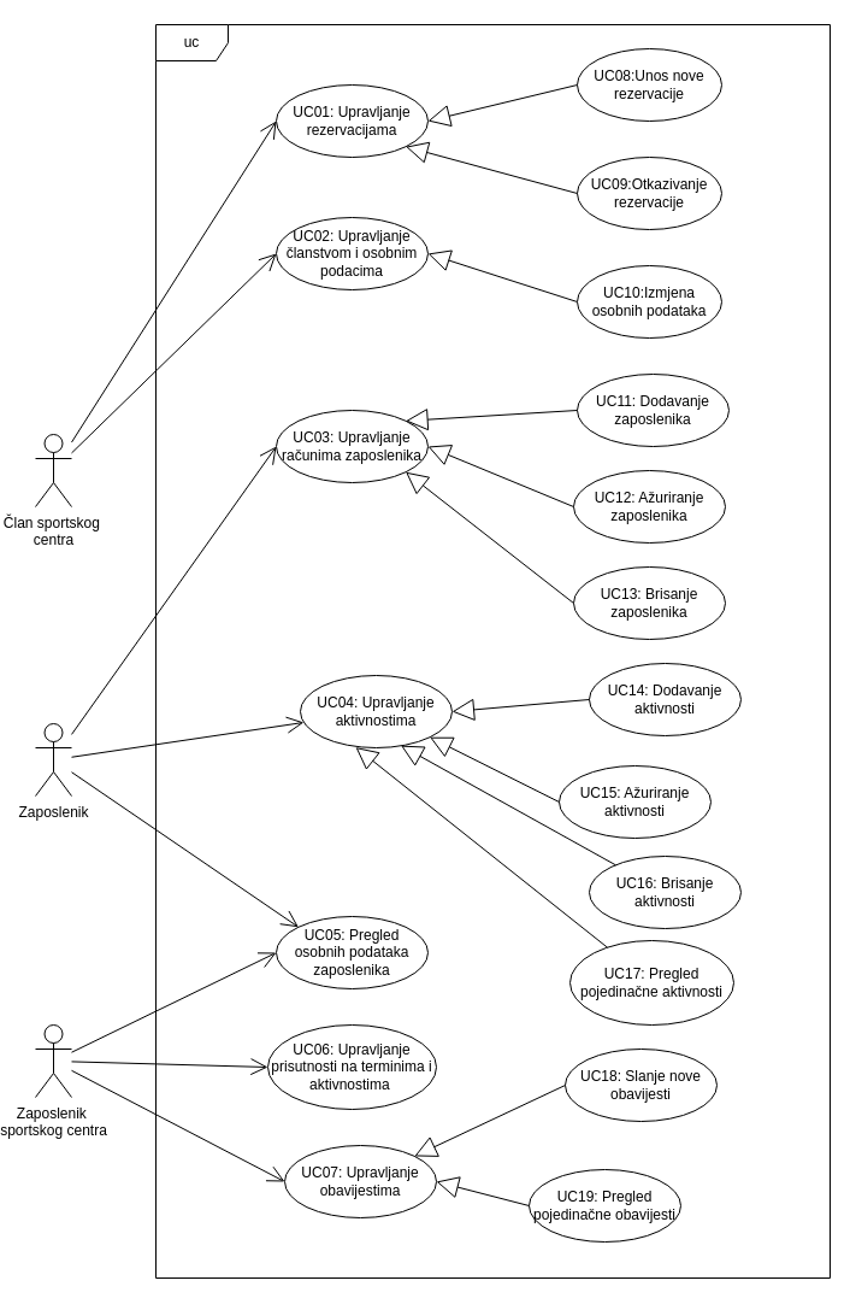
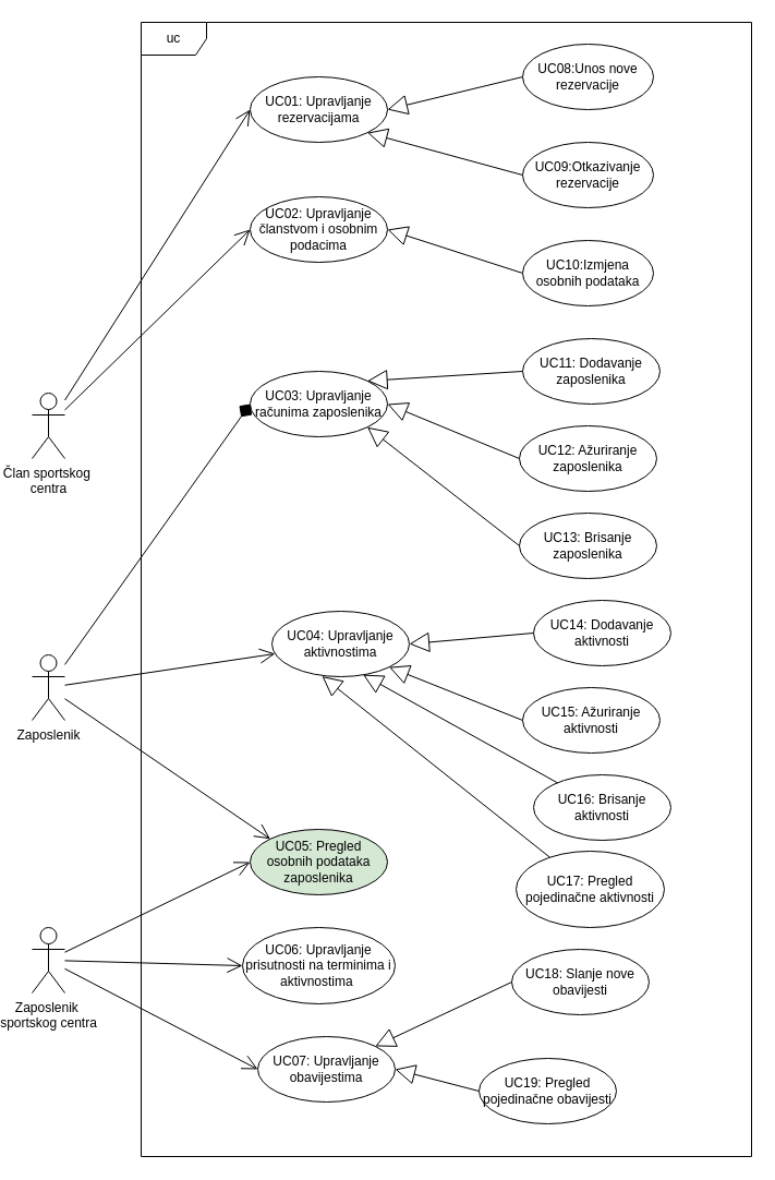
- <mxCell id="17" value="" style="endArrow=open;endFill=1;endSize=12;html=1;rounded=0;entryX=0;entryY=0.5;entryDx=0;entryDy=0;" edge="1" parent="1" source="4" target="16"><mxGeometry width="160" relative="1" as="geometry"><mxPoint x="100" y="680" as="sourcePoint" /><mxPoint x="320" y="790" as="targetPoint" /></mxGeometry></mxCell>
+ <mxCell id="17" value="" style="endArrow=diamond;endFill=1;endSize=12;html=1;rounded=0;entryX=0;entryY=0.5;entryDx=0;entryDy=0;" edge="1" parent="1" source="4" target="16"><mxGeometry width="160" relative="1" as="geometry"><mxPoint x="100" y="680" as="sourcePoint" /><mxPoint x="320" y="790" as="targetPoint" /></mxGeometry></mxCell>
- <mxCell id="27" value="UC15: Ažuriranje aktivnosti" style="ellipse;whiteSpace=wrap;html=1;" vertex="1" parent="1"><mxGeometry x="455" y="635" width="126" height="60" as="geometry" /></mxCell>
+ <mxCell id="27" value="UC15: Ažuriranje aktivnosti" style="ellipse;whiteSpace=wrap;html=1;" vertex="1" parent="1"><mxGeometry x="470" y="630" width="126" height="60" as="geometry" /></mxCell>
- <mxCell id="20" value="UC05: Pregled osobnih podataka zaposlenika" style="ellipse;whiteSpace=wrap;html=1;" vertex="1" parent="1"><mxGeometry x="220" y="760" width="126" height="60" as="geometry" /></mxCell>
+ <mxCell id="20" value="UC05: Pregled osobnih podataka zaposlenika" style="ellipse;whiteSpace=wrap;html=1;fillColor=#d5e8d4;" vertex="1" parent="1"><mxGeometry x="220" y="760" width="126" height="60" as="geometry" /></mxCell>
